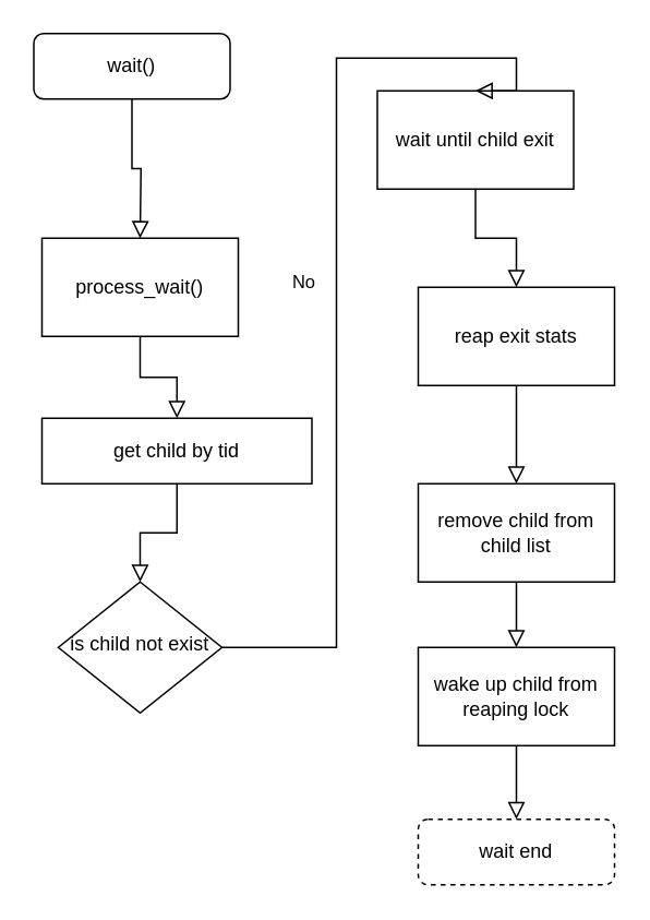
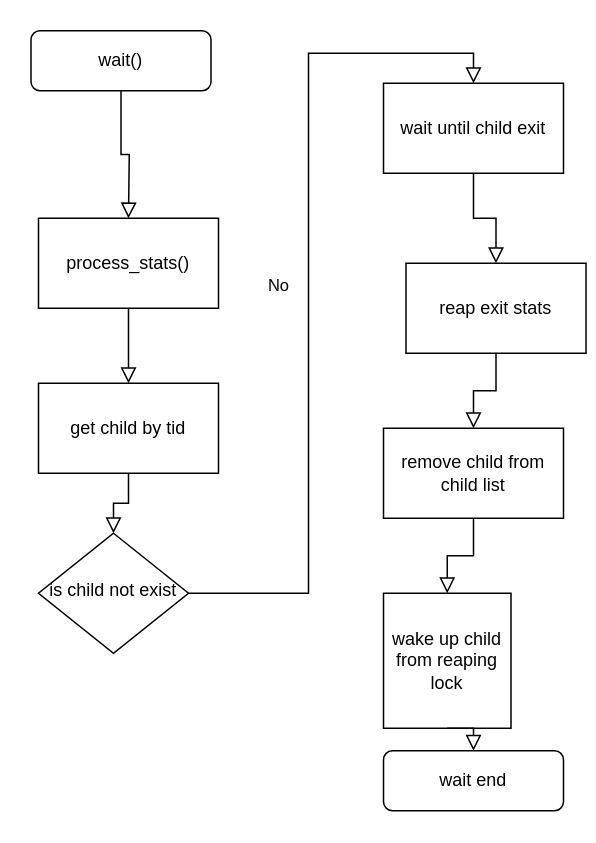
- <mxCell id="8" value="wait until child exit" style="rounded=0;whiteSpace=wrap;html=1;" parent="1" vertex="1"><mxGeometry x="230" y="55" width="120" height="60" as="geometry" /></mxCell>
+ <mxCell id="8" value="wait until child exit" style="rounded=0;whiteSpace=wrap;html=1;" parent="1" vertex="1"><mxGeometry x="255" y="55" width="120" height="60" as="geometry" /></mxCell>
- <mxCell id="4" value="process_wait()" style="rounded=0;whiteSpace=wrap;html=1;" parent="1" vertex="1"><mxGeometry x="25" y="145" width="120" height="60" as="geometry" /></mxCell>
+ <mxCell id="4" value="process_stats()" style="rounded=0;whiteSpace=wrap;html=1;" parent="1" vertex="1"><mxGeometry x="25" y="145" width="120" height="60" as="geometry" /></mxCell>
- <mxCell id="10" value="reap exit stats" style="rounded=0;whiteSpace=wrap;html=1;" parent="1" vertex="1"><mxGeometry x="255" y="175" width="120" height="60" as="geometry" /></mxCell>
+ <mxCell id="10" value="reap exit stats" style="rounded=0;whiteSpace=wrap;html=1;" parent="1" vertex="1"><mxGeometry x="270" y="175" width="120" height="60" as="geometry" /></mxCell>
- <mxCell id="5" value="get child by tid" style="rounded=0;whiteSpace=wrap;html=1;" parent="1" vertex="1"><mxGeometry x="25" y="255" width="165" height="40" as="geometry" /></mxCell>
+ <mxCell id="5" value="get child by tid" style="rounded=0;whiteSpace=wrap;html=1;" parent="1" vertex="1"><mxGeometry x="25" y="255" width="120" height="60" as="geometry" /></mxCell>
- <mxCell id="12" value="remove child from child list" style="rounded=0;whiteSpace=wrap;html=1;" parent="1" vertex="1"><mxGeometry x="255" y="295" width="120" height="60" as="geometry" /></mxCell>
+ <mxCell id="12" value="remove child from child list" style="rounded=0;whiteSpace=wrap;html=1;" parent="1" vertex="1"><mxGeometry x="255" y="285" width="120" height="60" as="geometry" /></mxCell>
- <mxCell id="15" value="is child not exist" style="rhombus;whiteSpace=wrap;html=1;shadow=0;fontFamily=Helvetica;fontSize=12;align=center;strokeWidth=1;spacing=6;spacingTop=-4;" vertex="1" parent="1"><mxGeometry x="35" y="355" width="100" height="80" as="geometry" /></mxCell>
+ <mxCell id="15" value="is child not exist" style="rhombus;whiteSpace=wrap;html=1;shadow=0;fontFamily=Helvetica;fontSize=12;align=center;strokeWidth=1;spacing=6;spacingTop=-4;" vertex="1" parent="1"><mxGeometry x="25" y="355" width="100" height="80" as="geometry" /></mxCell>
- <mxCell id="17" value="wake up child from reaping lock" style="rounded=0;whiteSpace=wrap;html=1;" vertex="1" parent="1"><mxGeometry x="255" y="395" width="120" height="60" as="geometry" /></mxCell>
+ <mxCell id="17" value="wake up child from reaping lock" style="rounded=0;whiteSpace=wrap;html=1;" vertex="1" parent="1"><mxGeometry x="255" y="395" width="85" height="90" as="geometry" /></mxCell>
- <mxCell id="13" value="wait end" style="rounded=1;whiteSpace=wrap;html=1;fontSize=12;glass=0;strokeWidth=1;shadow=0;dashed=1;" parent="1" vertex="1"><mxGeometry x="255" y="500" width="120" height="40" as="geometry" /></mxCell>
+ <mxCell id="13" value="wait end" style="rounded=1;whiteSpace=wrap;html=1;fontSize=12;glass=0;strokeWidth=1;shadow=0;" parent="1" vertex="1"><mxGeometry x="255" y="500" width="120" height="40" as="geometry" /></mxCell>
